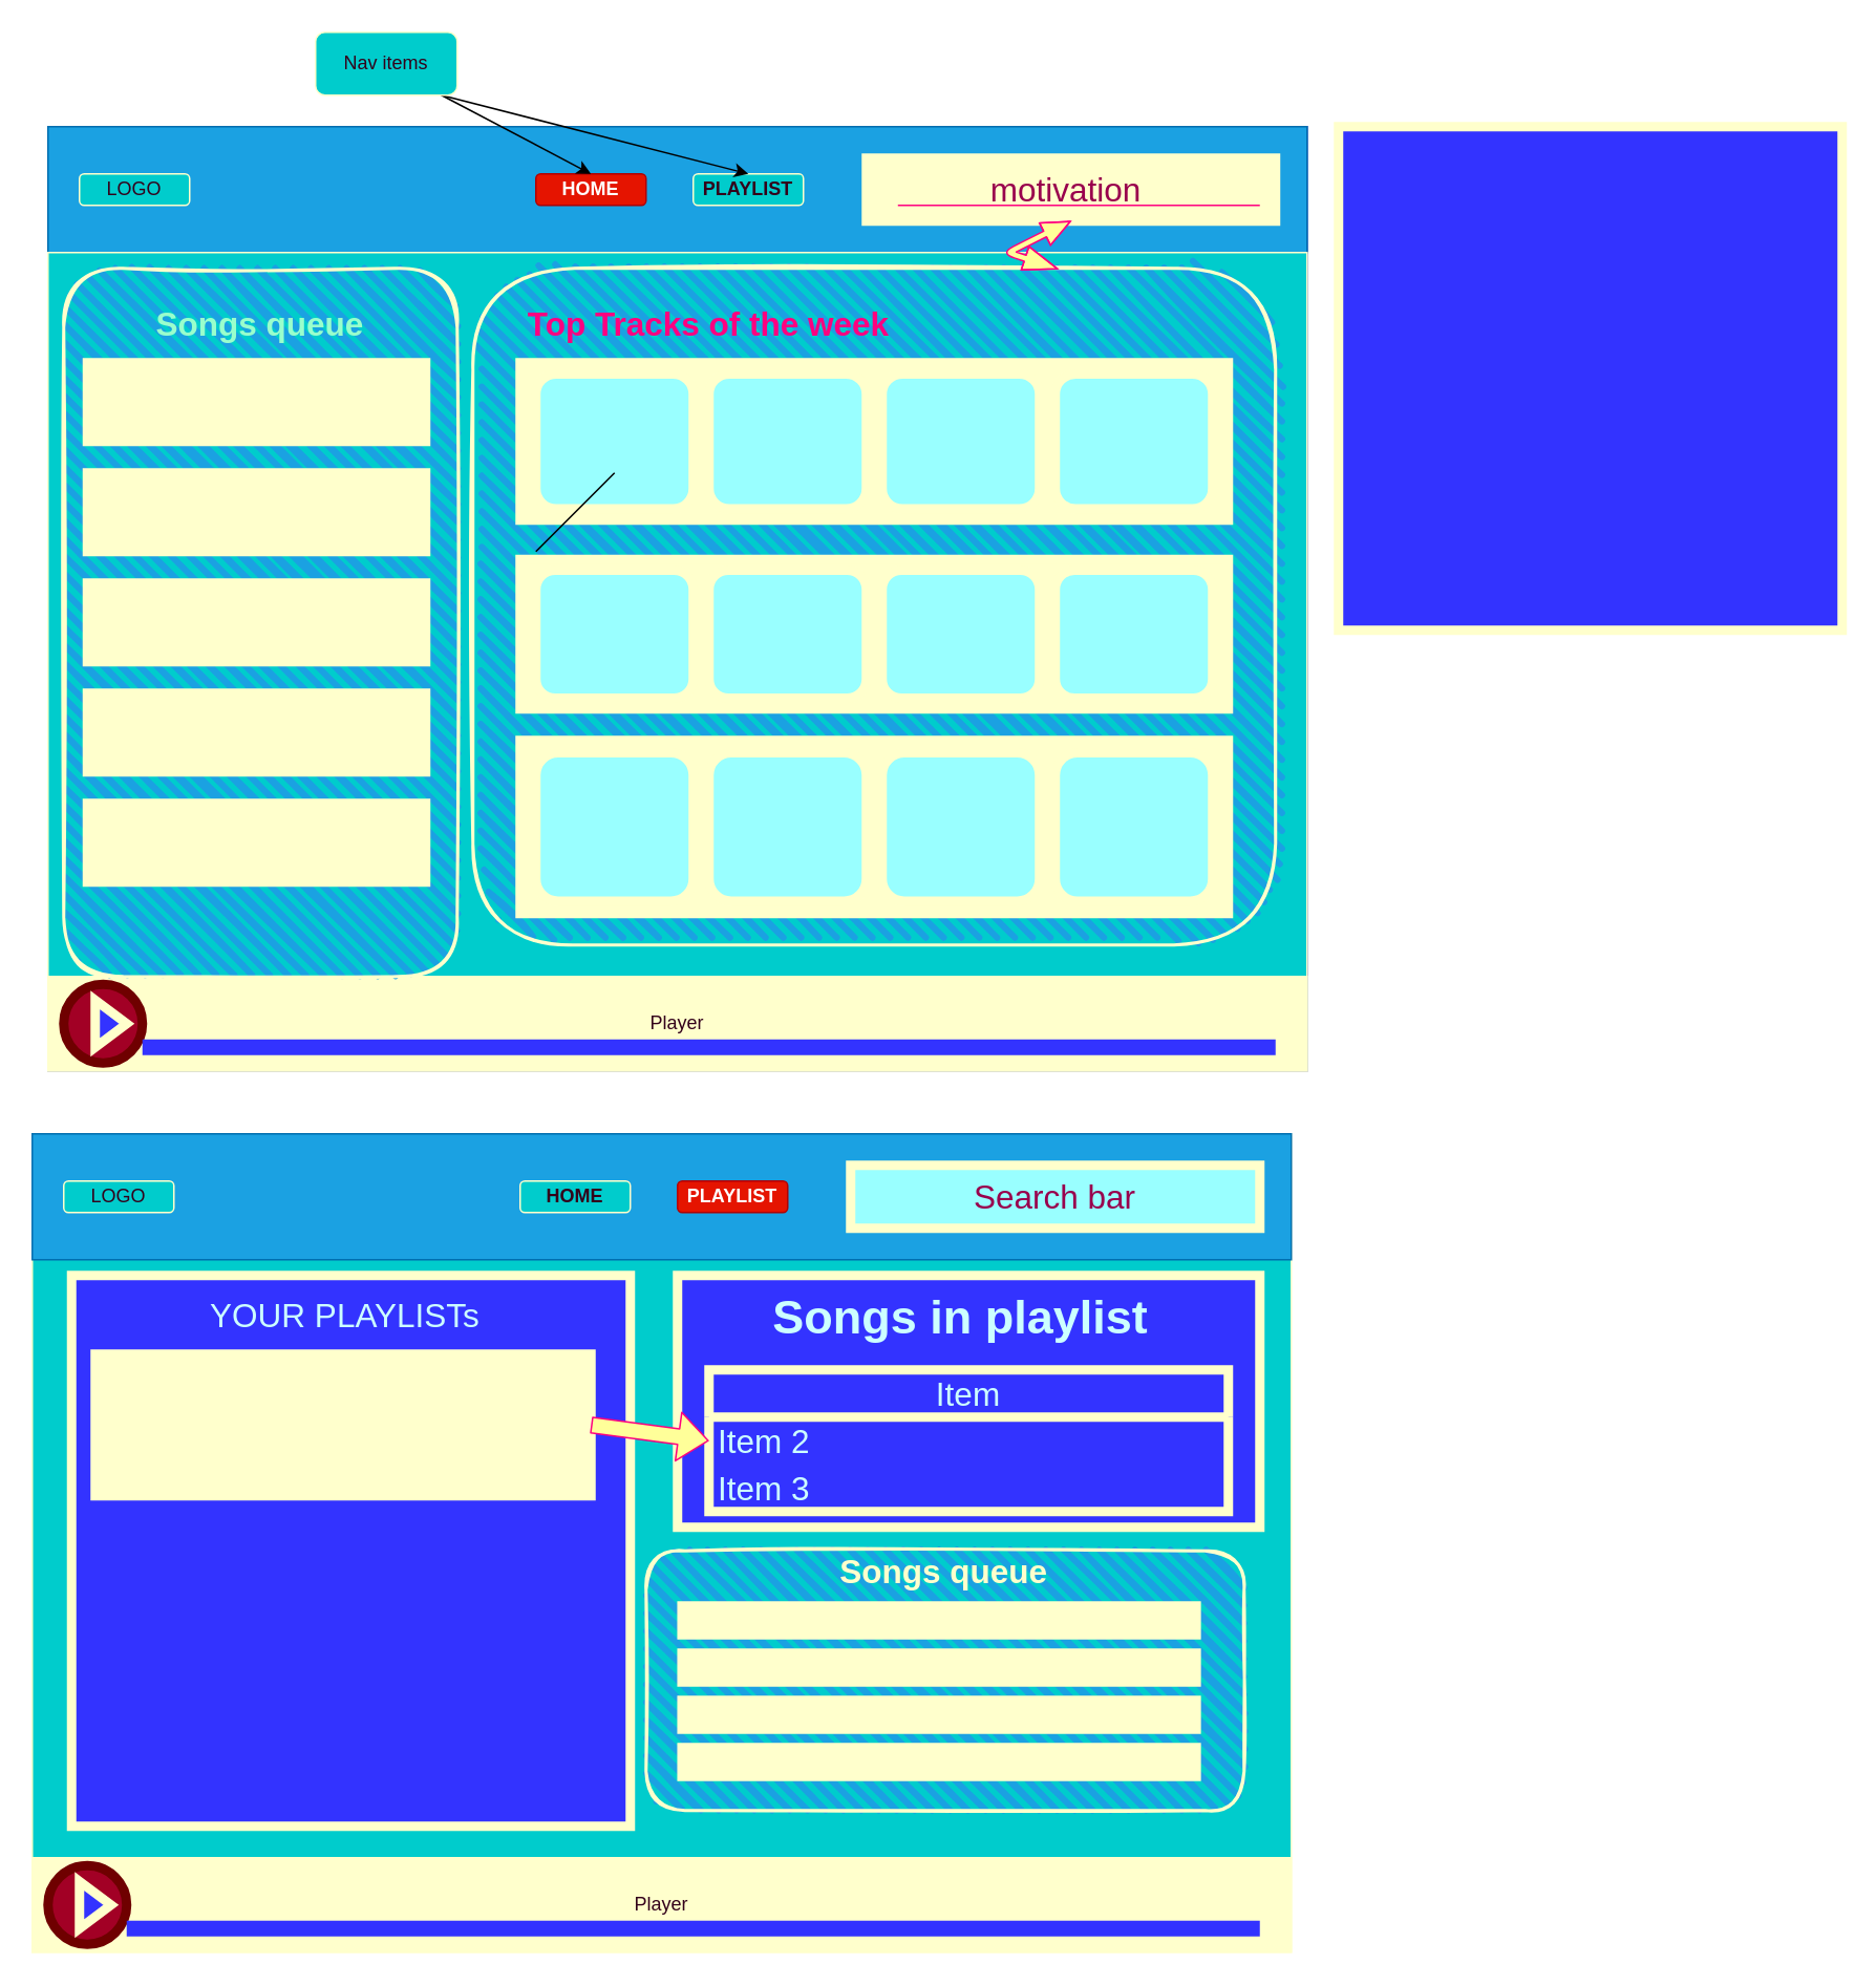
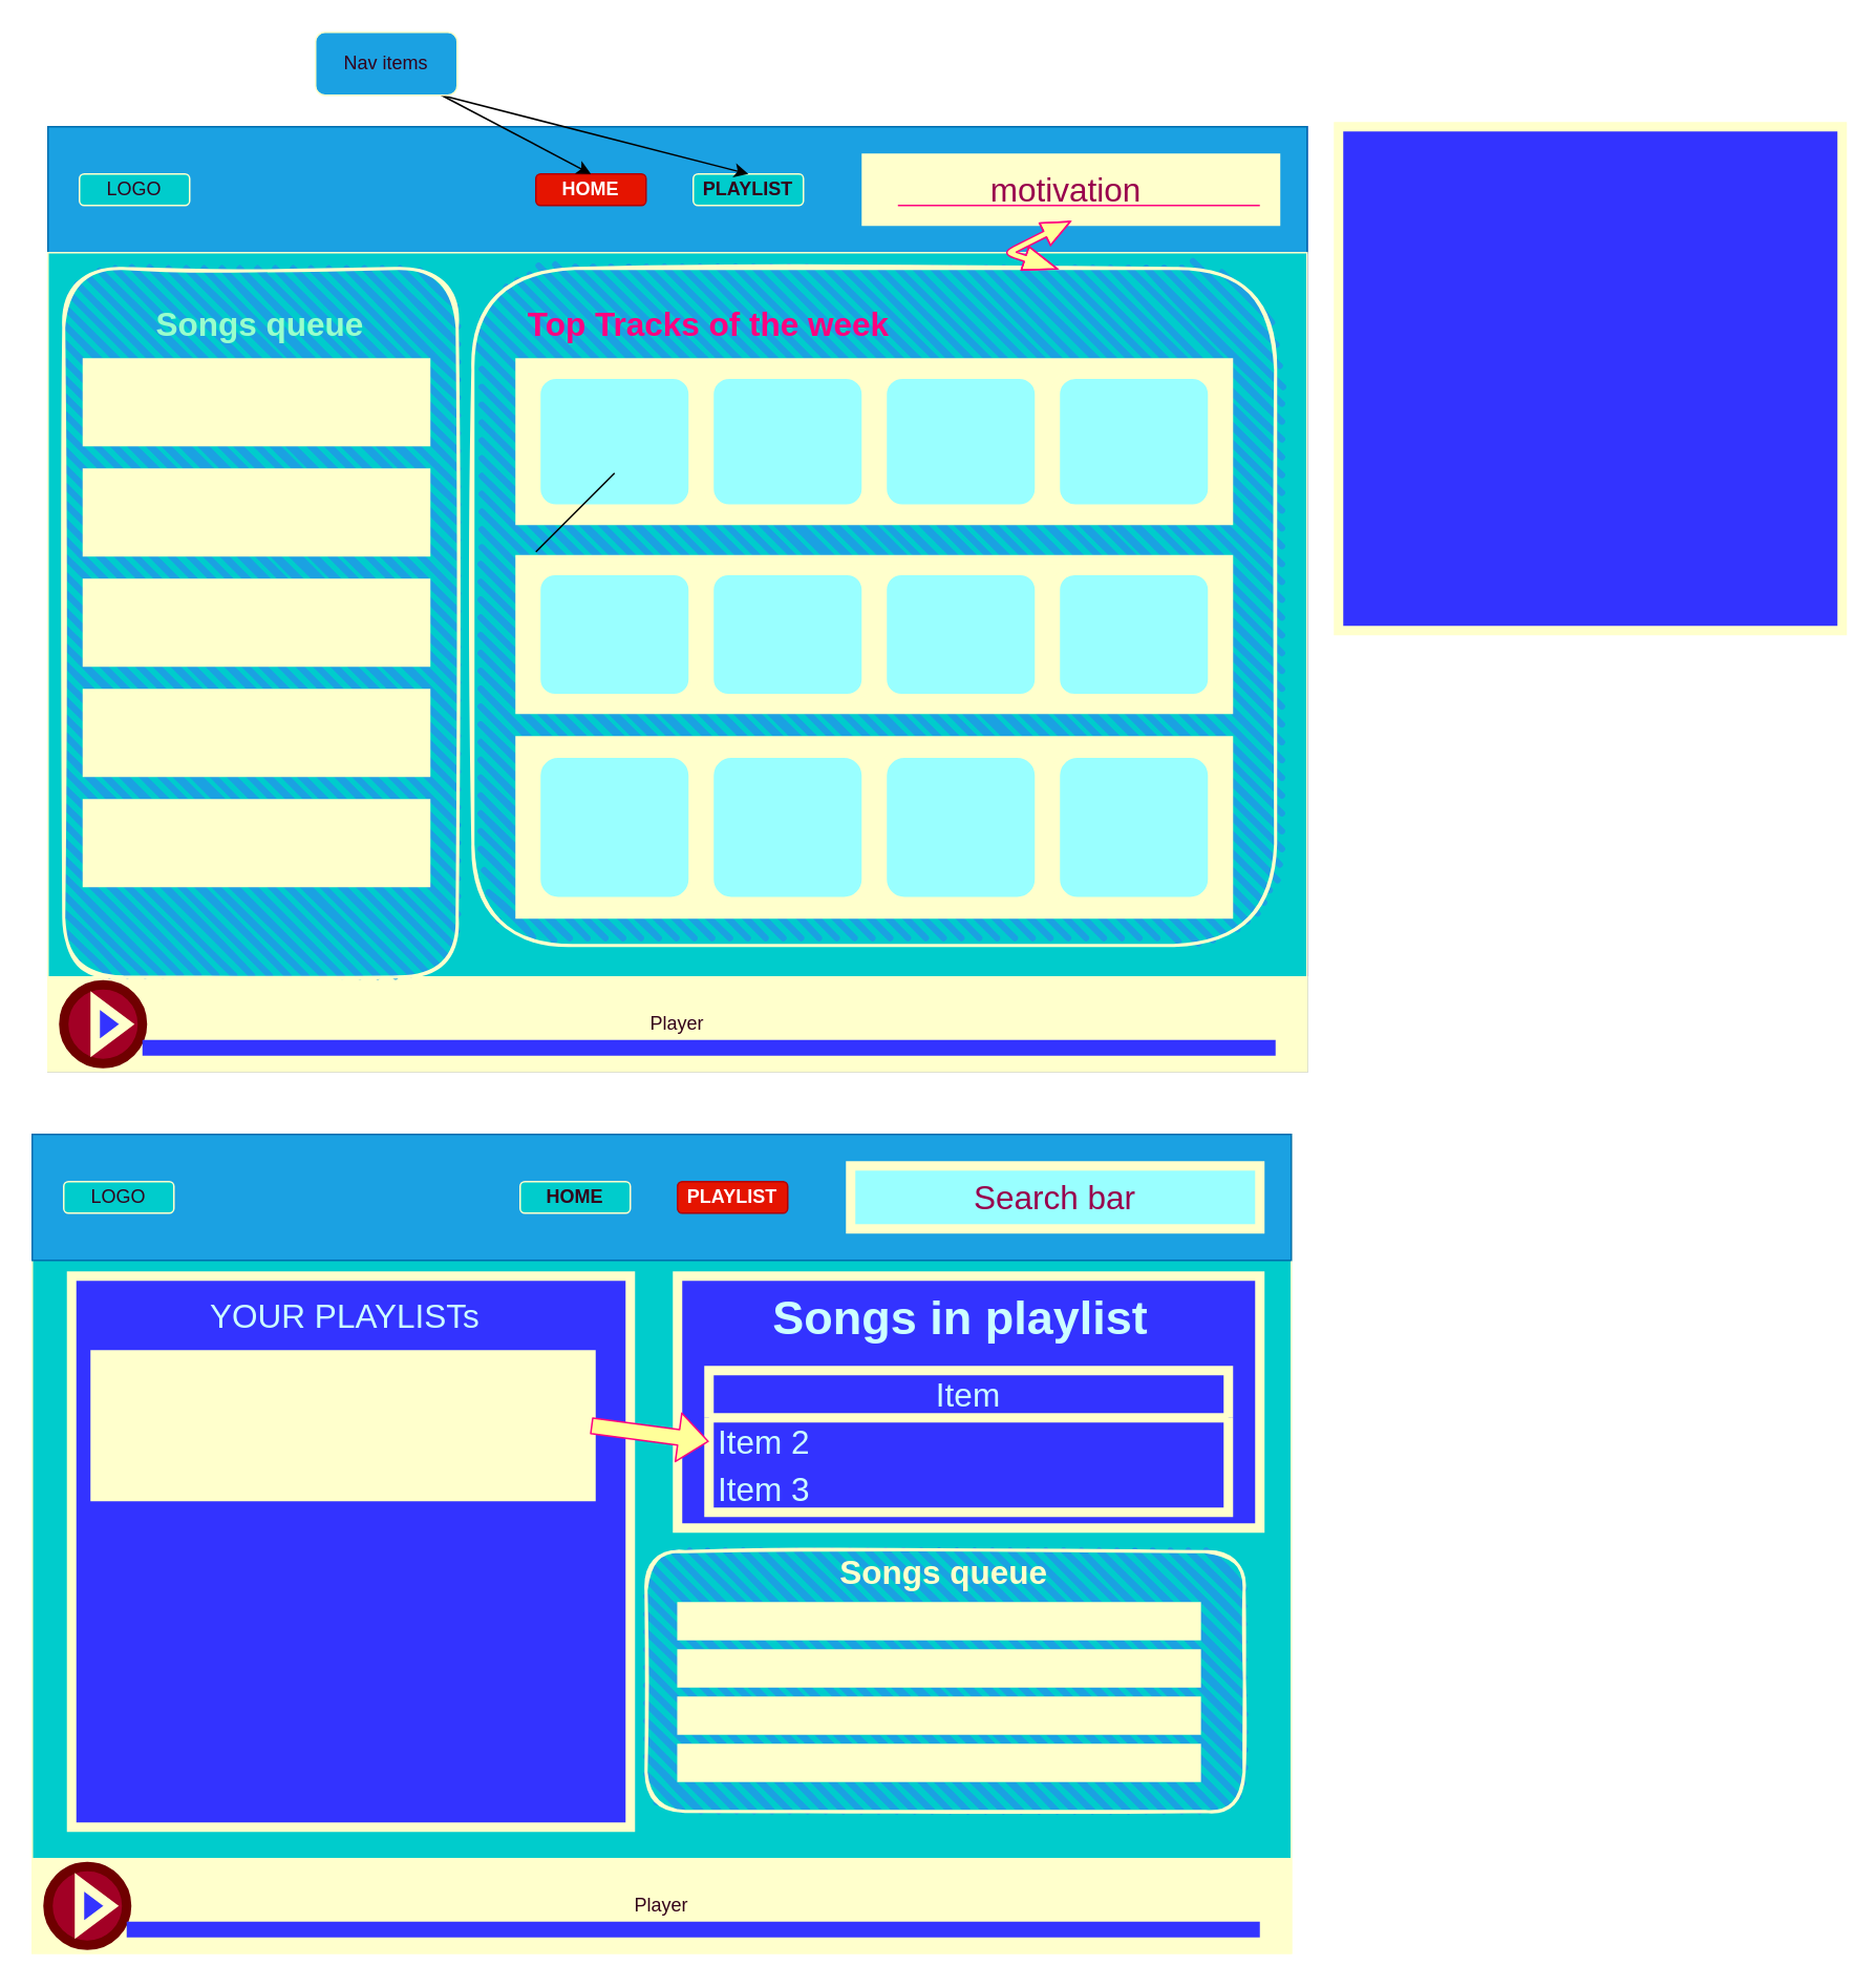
- <mxCell id="11" value="Nav items" style="rounded=1;whiteSpace=wrap;html=1;strokeColor=#FFFFCC;fontColor=#33001A;fillColor=#00CCCC;" vertex="1" parent="1"><mxGeometry x="200" y="20" width="90" height="40" as="geometry" /></mxCell>
+ <mxCell id="11" value="Nav items" style="rounded=1;whiteSpace=wrap;html=1;strokeColor=#FFFFCC;fontColor=#33001A;fillColor=#1ba1e2;" vertex="1" parent="1"><mxGeometry x="200" y="20" width="90" height="40" as="geometry" /></mxCell>
